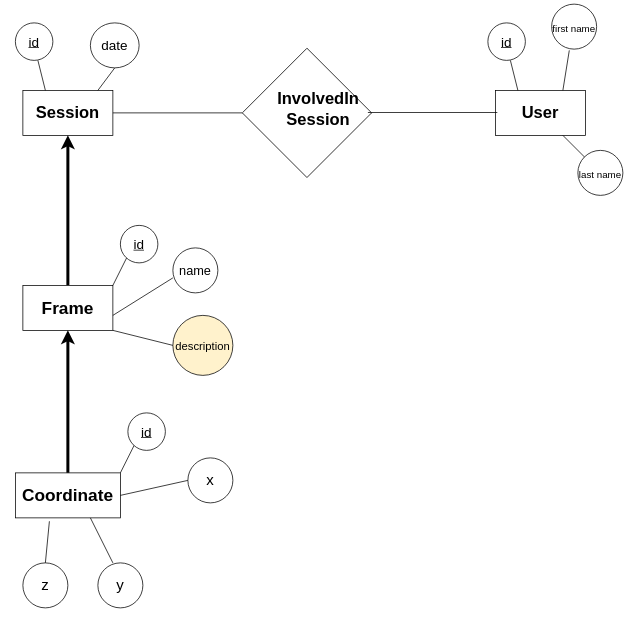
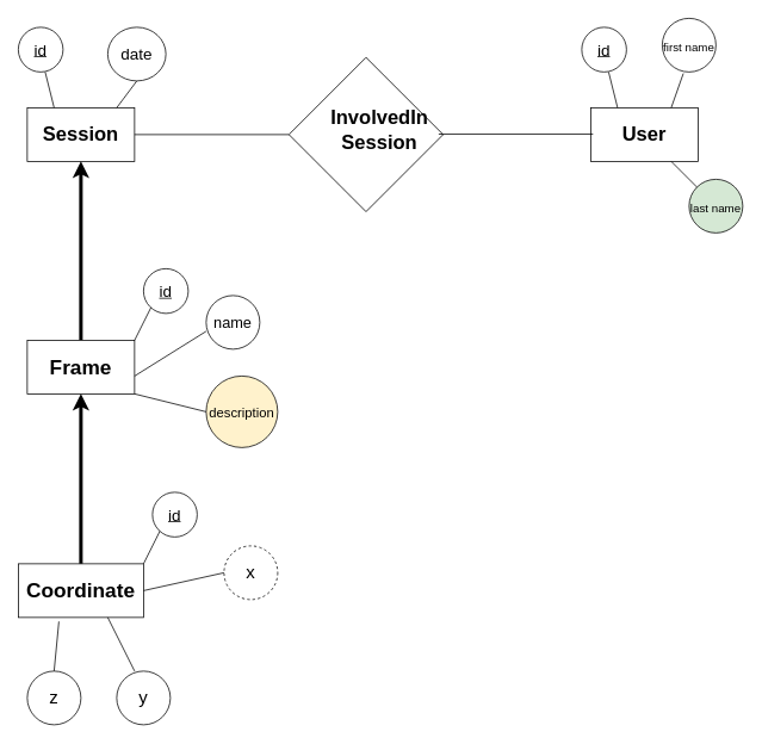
- <mxCell id="10" value="&lt;font style=&quot;font-size: 13px;&quot;&gt;first name&lt;/font&gt;" style="ellipse;whiteSpace=wrap;html=1;aspect=fixed;fontSize=22;" vertex="1" parent="1"><mxGeometry x="735" y="5" width="60" height="60" as="geometry" /></mxCell>
+ <mxCell id="10" value="&lt;font style=&quot;font-size: 13px;&quot;&gt;first name&lt;/font&gt;" style="ellipse;whiteSpace=wrap;html=1;aspect=fixed;fontSize=22;" vertex="1" parent="1"><mxGeometry x="740" y="20" width="60" height="60" as="geometry" /></mxCell>
- <mxCell id="12" value="&lt;font style=&quot;font-size: 13px;&quot;&gt;last name&lt;/font&gt;" style="ellipse;whiteSpace=wrap;html=1;aspect=fixed;fontSize=22;" vertex="1" parent="1"><mxGeometry x="770" y="200" width="60" height="60" as="geometry" /></mxCell>
+ <mxCell id="12" value="&lt;font style=&quot;font-size: 13px;&quot;&gt;last name&lt;/font&gt;" style="ellipse;whiteSpace=wrap;html=1;aspect=fixed;fontSize=22;fillColor=#d5e8d4;" vertex="1" parent="1"><mxGeometry x="770" y="200" width="60" height="60" as="geometry" /></mxCell>
- <mxCell id="30" value="&lt;font style=&quot;font-size: 20px;&quot;&gt;x&lt;/font&gt;" style="ellipse;whiteSpace=wrap;html=1;aspect=fixed;fontSize=22;" vertex="1" parent="1"><mxGeometry x="250" y="610" width="60" height="60" as="geometry" /></mxCell>
+ <mxCell id="30" value="&lt;font style=&quot;font-size: 20px;&quot;&gt;x&lt;/font&gt;" style="ellipse;whiteSpace=wrap;html=1;aspect=fixed;fontSize=22;dashed=1;" vertex="1" parent="1"><mxGeometry x="250" y="610" width="60" height="60" as="geometry" /></mxCell>
